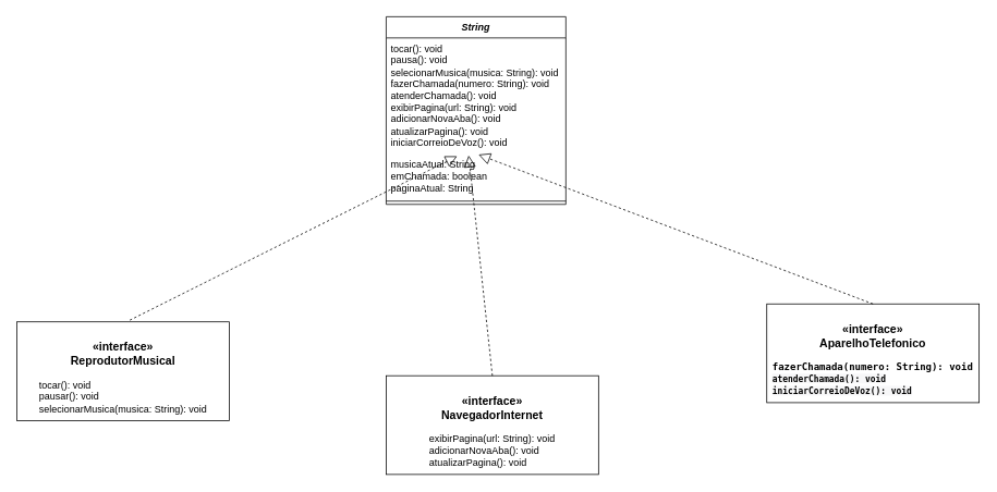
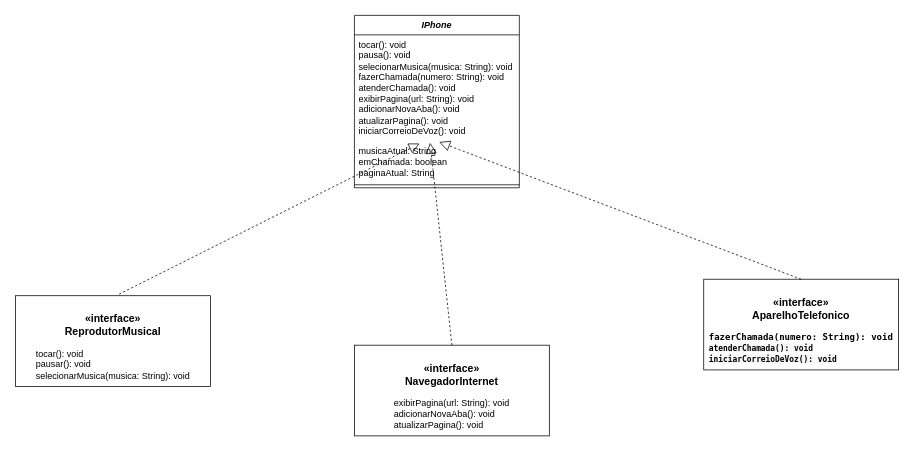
- <mxCell id="2" value="&lt;i&gt;String&lt;/i&gt;" style="swimlane;fontStyle=1;align=center;verticalAlign=top;childLayout=stackLayout;horizontal=1;startSize=26;horizontalStack=0;resizeParent=1;resizeParentMax=0;resizeLast=0;collapsible=1;marginBottom=0;whiteSpace=wrap;html=1;" vertex="1" parent="1"><mxGeometry x="472" y="20" width="220" height="230" as="geometry" /></mxCell>
+ <mxCell id="2" value="&lt;i&gt;IPhone&lt;/i&gt;" style="swimlane;fontStyle=1;align=center;verticalAlign=top;childLayout=stackLayout;horizontal=1;startSize=26;horizontalStack=0;resizeParent=1;resizeParentMax=0;resizeLast=0;collapsible=1;marginBottom=0;whiteSpace=wrap;html=1;" vertex="1" parent="1"><mxGeometry x="472" y="20" width="220" height="230" as="geometry" /></mxCell>
